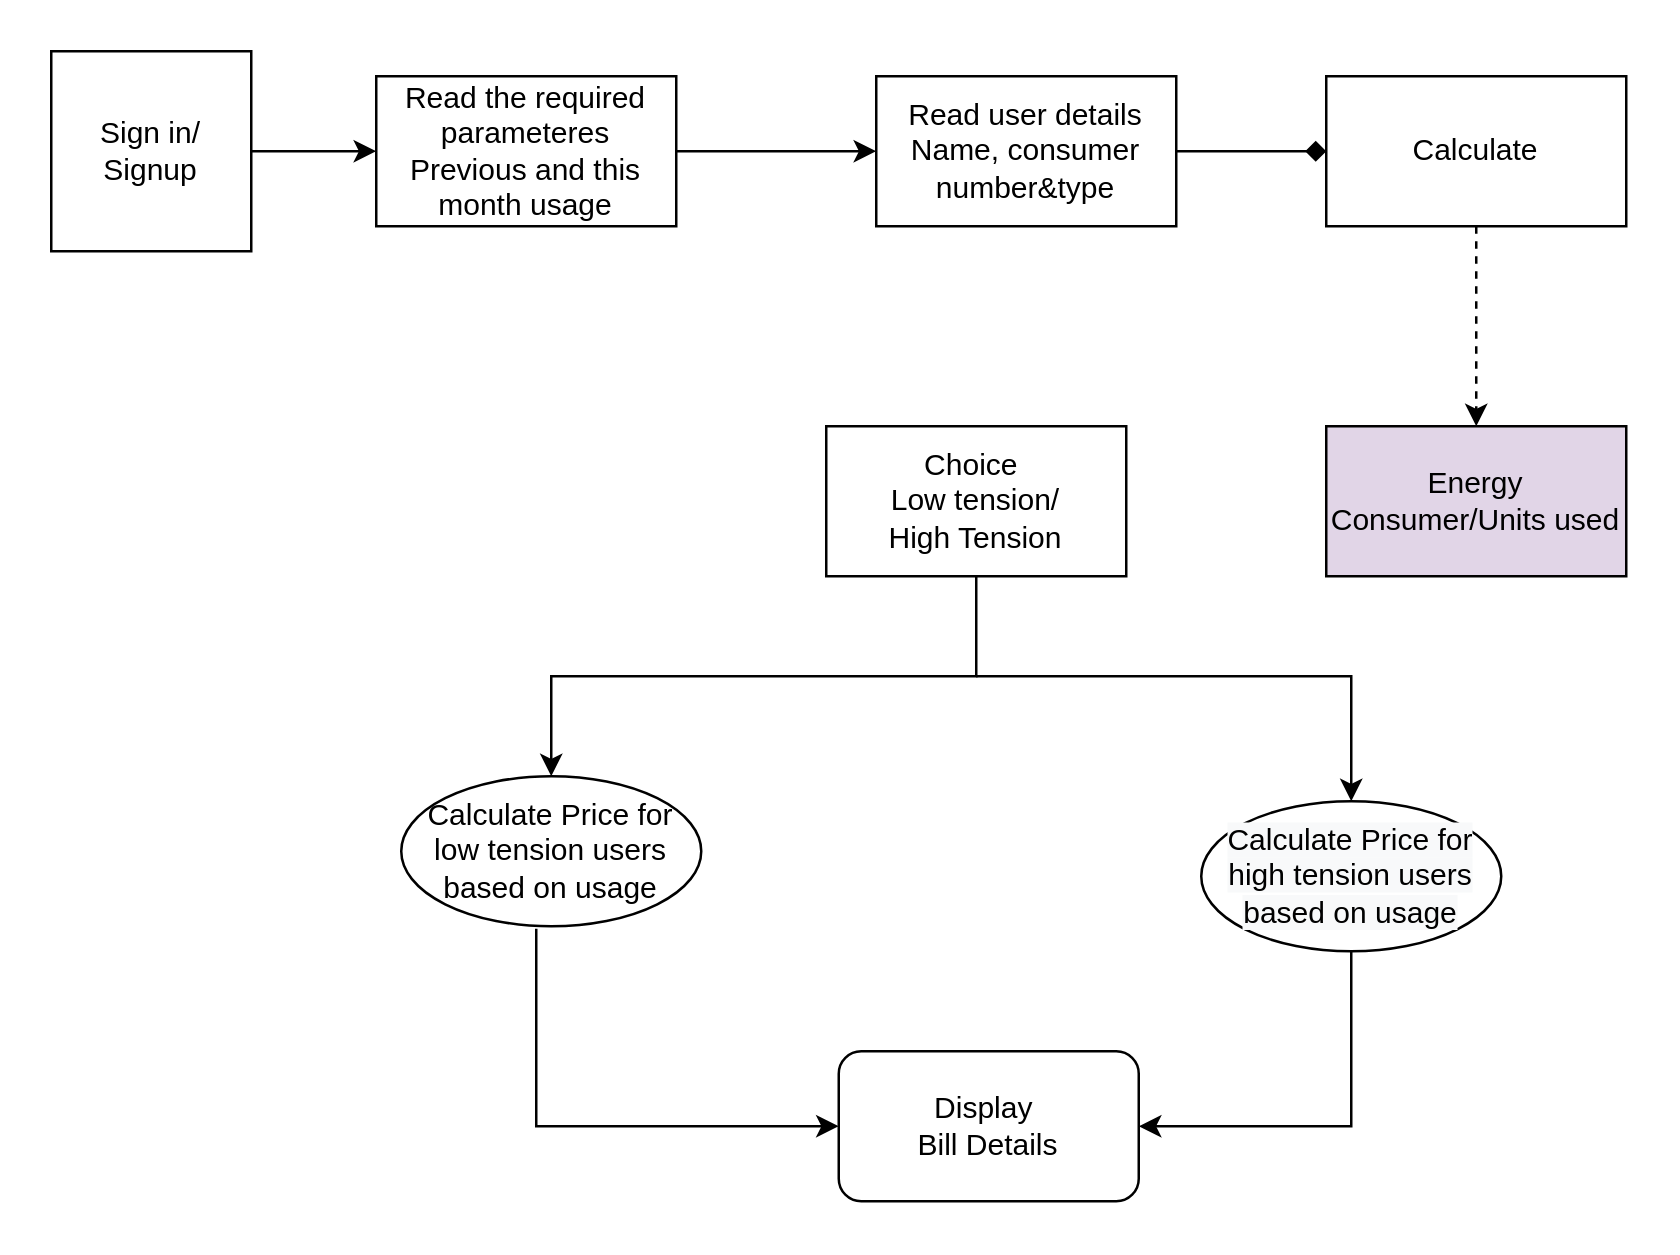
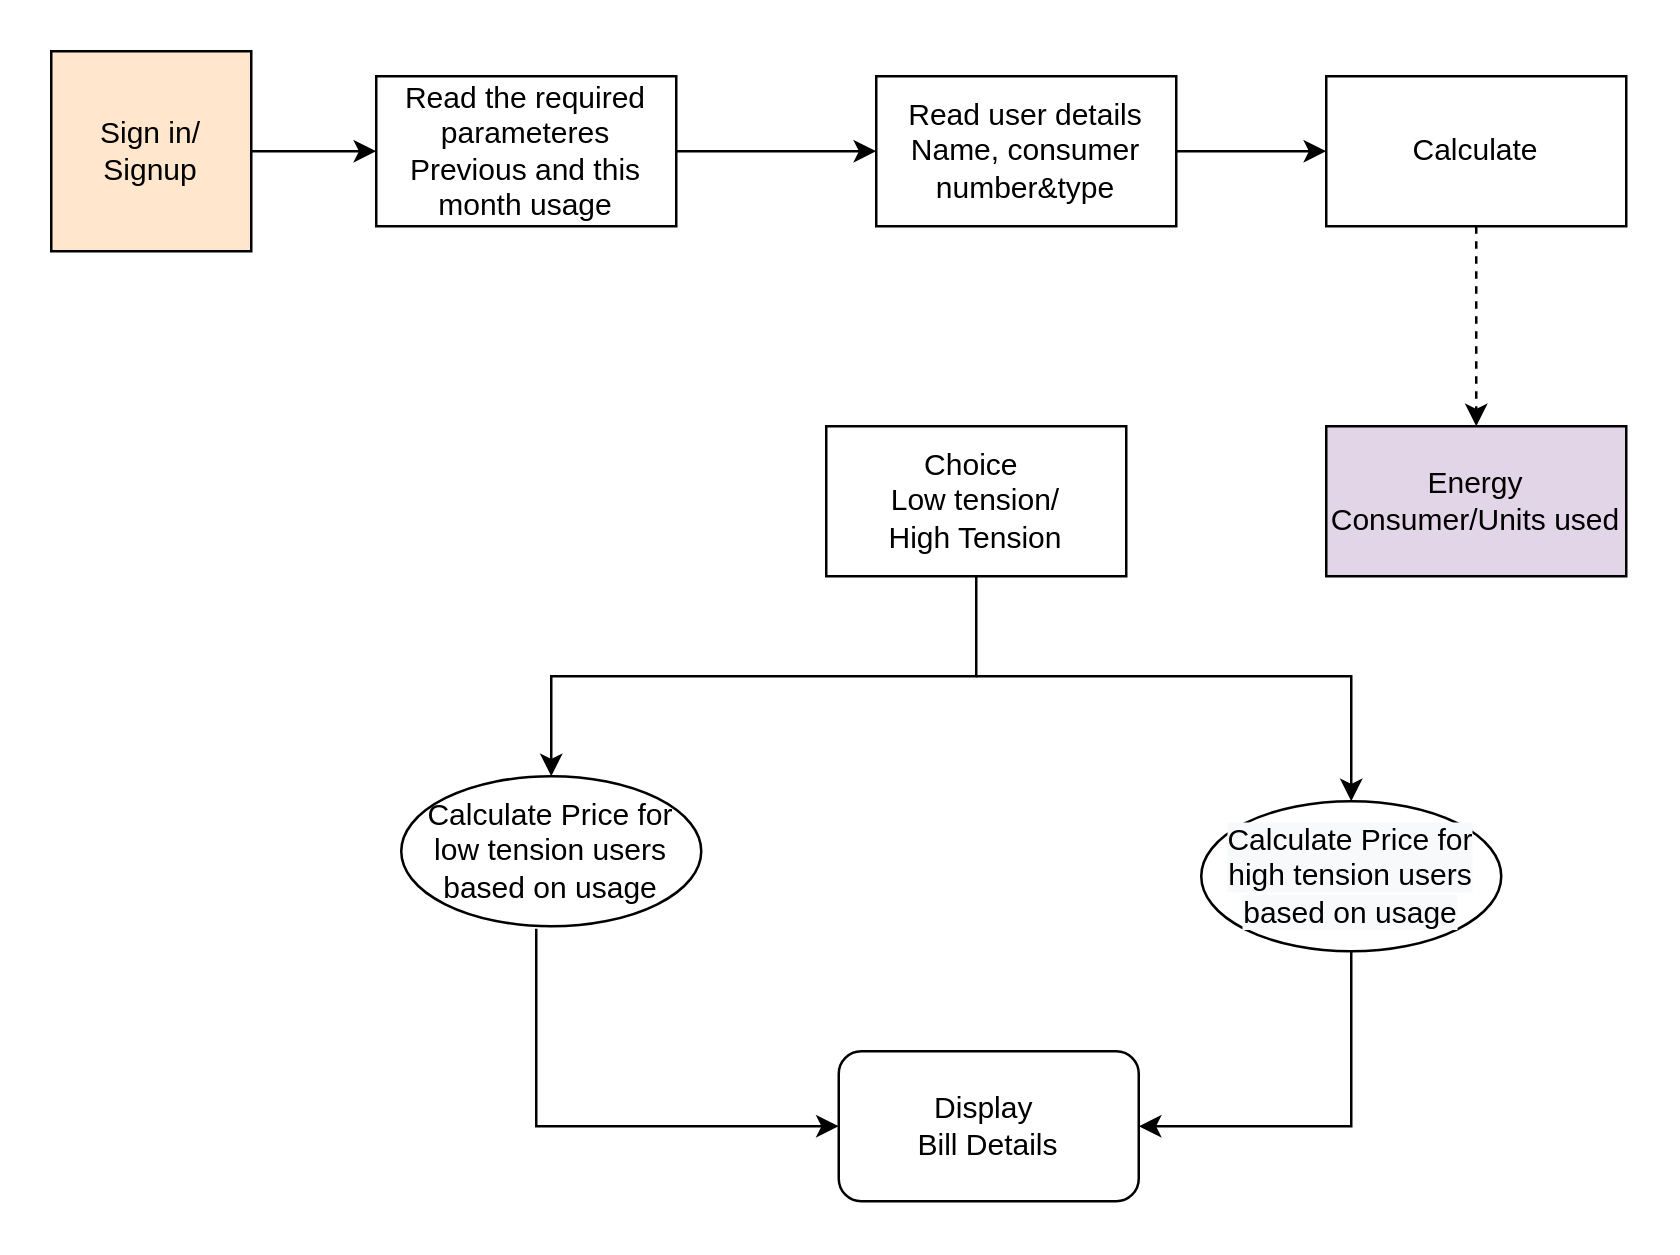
- <mxCell id="3" value="Sign in/&lt;br&gt;Signup" style="whiteSpace=wrap;html=1;aspect=fixed;" vertex="1" parent="1"><mxGeometry x="20" y="20" width="80" height="80" as="geometry" /></mxCell>
+ <mxCell id="3" value="Sign in/&lt;br&gt;Signup" style="whiteSpace=wrap;html=1;aspect=fixed;fillColor=#ffe6cc;" vertex="1" parent="1"><mxGeometry x="20" y="20" width="80" height="80" as="geometry" /></mxCell>
- <mxCell id="9" value="" style="endArrow=diamond;html=1;rounded=0;exitX=1;exitY=0.5;exitDx=0;exitDy=0;" edge="1" parent="1" source="6" target="8"><mxGeometry width="50" height="50" relative="1" as="geometry"><mxPoint x="460" y="160" as="sourcePoint" /><mxPoint x="510" y="110" as="targetPoint" /></mxGeometry></mxCell>
+ <mxCell id="9" value="" style="endArrow=classic;html=1;rounded=0;exitX=1;exitY=0.5;exitDx=0;exitDy=0;" edge="1" parent="1" source="6" target="8"><mxGeometry width="50" height="50" relative="1" as="geometry"><mxPoint x="460" y="160" as="sourcePoint" /><mxPoint x="510" y="110" as="targetPoint" /></mxGeometry></mxCell>
